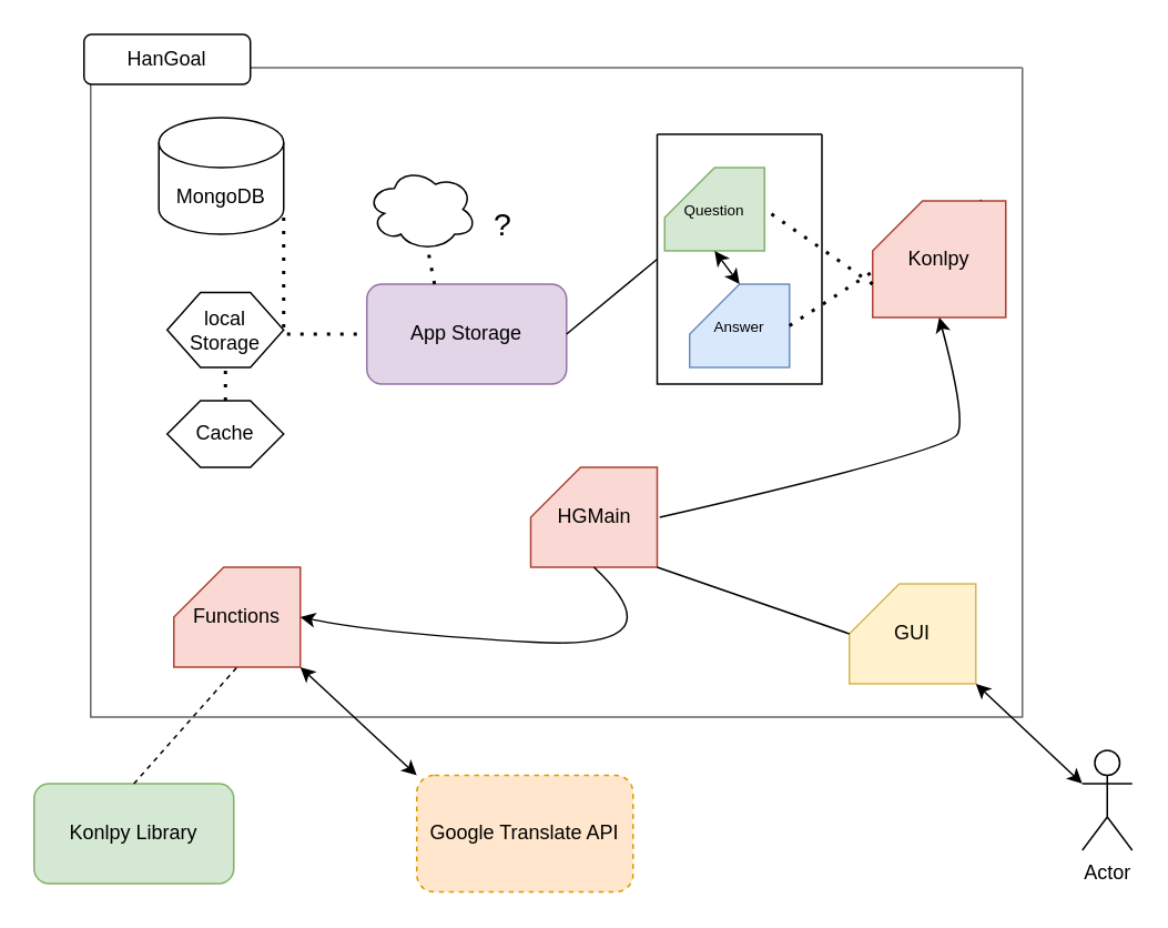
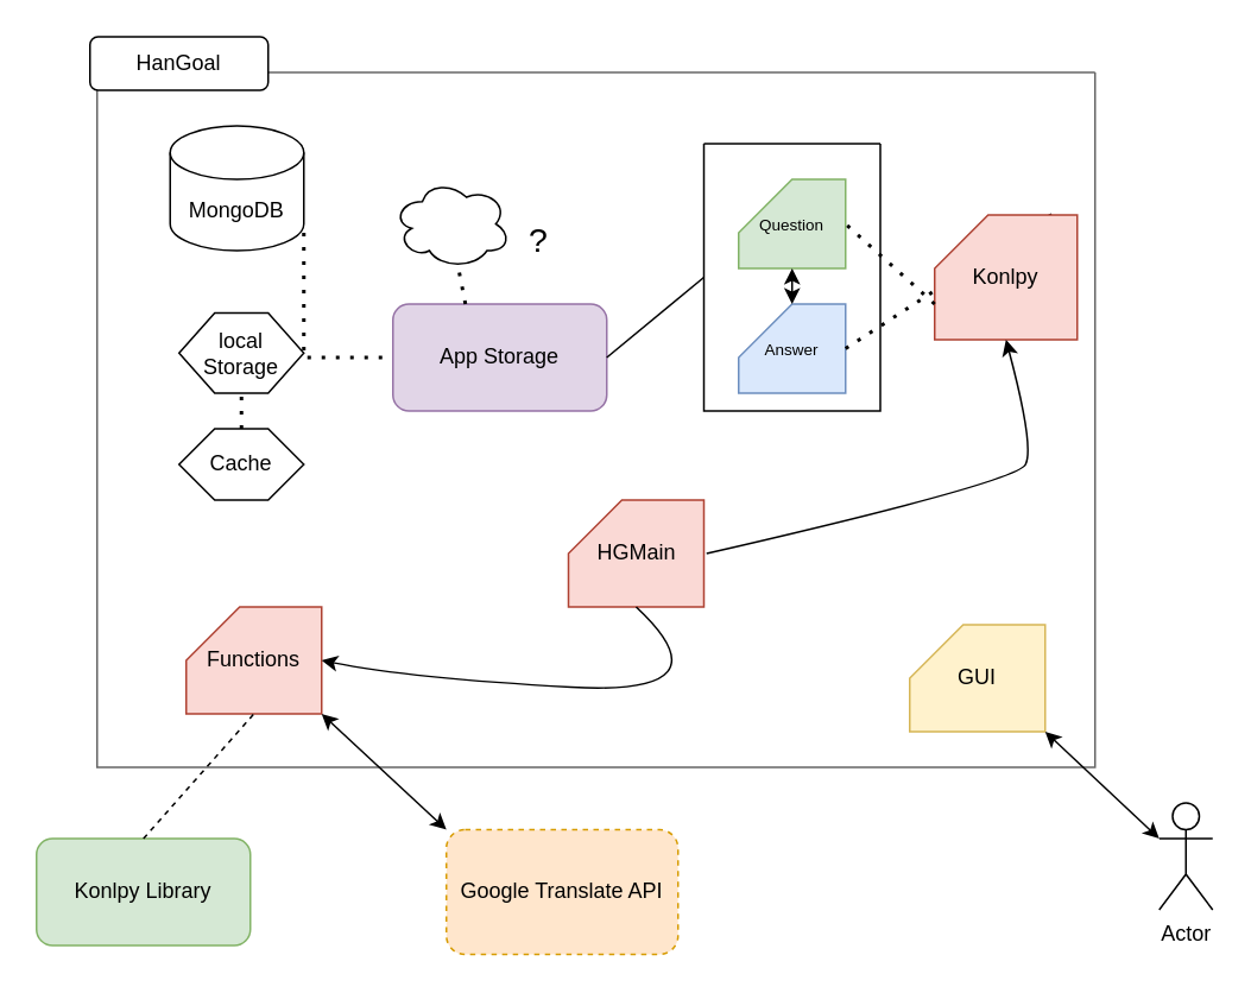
- <mxCell id="17" value="&lt;font style=&quot;font-size: 9px;&quot;&gt;Question&lt;/font&gt;" style="shape=card;whiteSpace=wrap;html=1;fillColor=#d5e8d4;strokeColor=#82b366;" vertex="1" parent="14"><mxGeometry x="345" y="60" width="60" height="50" as="geometry" /></mxCell>
+ <mxCell id="17" value="&lt;font style=&quot;font-size: 9px;&quot;&gt;Question&lt;/font&gt;" style="shape=card;whiteSpace=wrap;html=1;fillColor=#d5e8d4;strokeColor=#82b366;" vertex="1" parent="14"><mxGeometry x="360" y="60" width="60" height="50" as="geometry" /></mxCell>
- <mxCell id="27" value="" style="endArrow=none;html=1;rounded=0;exitX=1;exitY=1;exitDx=0;exitDy=0;exitPerimeter=0;entryX=0;entryY=0;entryDx=0;entryDy=30;entryPerimeter=0;" edge="1" parent="14" source="23" target="24"><mxGeometry width="50" height="50" relative="1" as="geometry"><mxPoint x="206" y="220" as="sourcePoint" /><mxPoint x="256" y="170" as="targetPoint" /></mxGeometry></mxCell>
